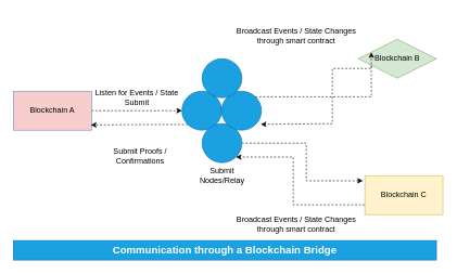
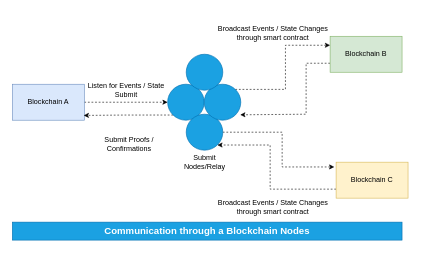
- <mxCell id="10" value="Blockchain B" style="rhombus;whiteSpace=wrap;html=1;fillColor=#d5e8d4;strokeColor=#82b366;" parent="1" vertex="1"><mxGeometry x="550" y="60" width="120" height="60" as="geometry" /></mxCell>
+ <mxCell id="10" value="Blockchain B" style="rounded=0;whiteSpace=wrap;html=1;fillColor=#d5e8d4;strokeColor=#82b366;" parent="1" vertex="1"><mxGeometry x="550" y="60" width="120" height="60" as="geometry" /></mxCell>
- <mxCell id="3" value="Blockchain A" style="rounded=0;whiteSpace=wrap;html=1;fillColor=#f8cecc;strokeColor=#6c8ebf;" parent="1" vertex="1"><mxGeometry x="20" y="140" width="120" height="60" as="geometry" /></mxCell>
+ <mxCell id="3" value="Blockchain A" style="rounded=0;whiteSpace=wrap;html=1;fillColor=#dae8fc;strokeColor=#6c8ebf;" parent="1" vertex="1"><mxGeometry x="20" y="140" width="120" height="60" as="geometry" /></mxCell>
- <mxCell id="20" value="Communication through a Blockchain Bridge" style="text;html=1;align=center;verticalAlign=middle;whiteSpace=wrap;rounded=0;fillColor=#1ba1e2;fontColor=#ffffff;strokeColor=#006EAF;fontStyle=1;fontSize=16;" parent="1" vertex="1"><mxGeometry x="20" y="370" width="650" height="30" as="geometry" /></mxCell>
+ <mxCell id="20" value="Communication through a Blockchain Nodes" style="text;html=1;align=center;verticalAlign=middle;whiteSpace=wrap;rounded=0;fillColor=#1ba1e2;fontColor=#ffffff;strokeColor=#006EAF;fontStyle=1;fontSize=16;" parent="1" vertex="1"><mxGeometry x="20" y="370" width="650" height="30" as="geometry" /></mxCell>
